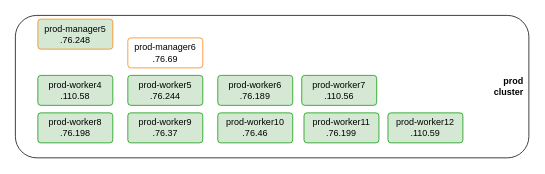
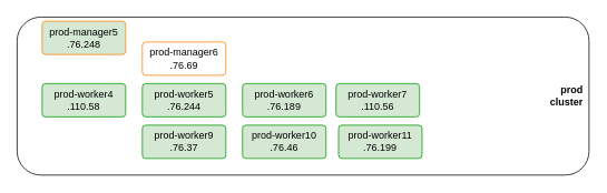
- <mxCell id="10" value="prod-worker8&lt;br&gt;.76.198" style="rounded=1;arcSize=10;whiteSpace=wrap;html=1;align=center;fillColor=#d5e8d4;strokeColor=#009900;" vertex="1" parent="1"><mxGeometry x="50" y="150" width="100" height="40" as="geometry" /></mxCell>
- <mxCell id="12" value="prod-worker12&lt;br&gt;.110.59" style="rounded=1;arcSize=10;whiteSpace=wrap;html=1;align=center;fillColor=#d5e8d4;strokeColor=#009900;" vertex="1" parent="1"><mxGeometry x="517" y="150" width="100" height="40" as="geometry" /></mxCell>
